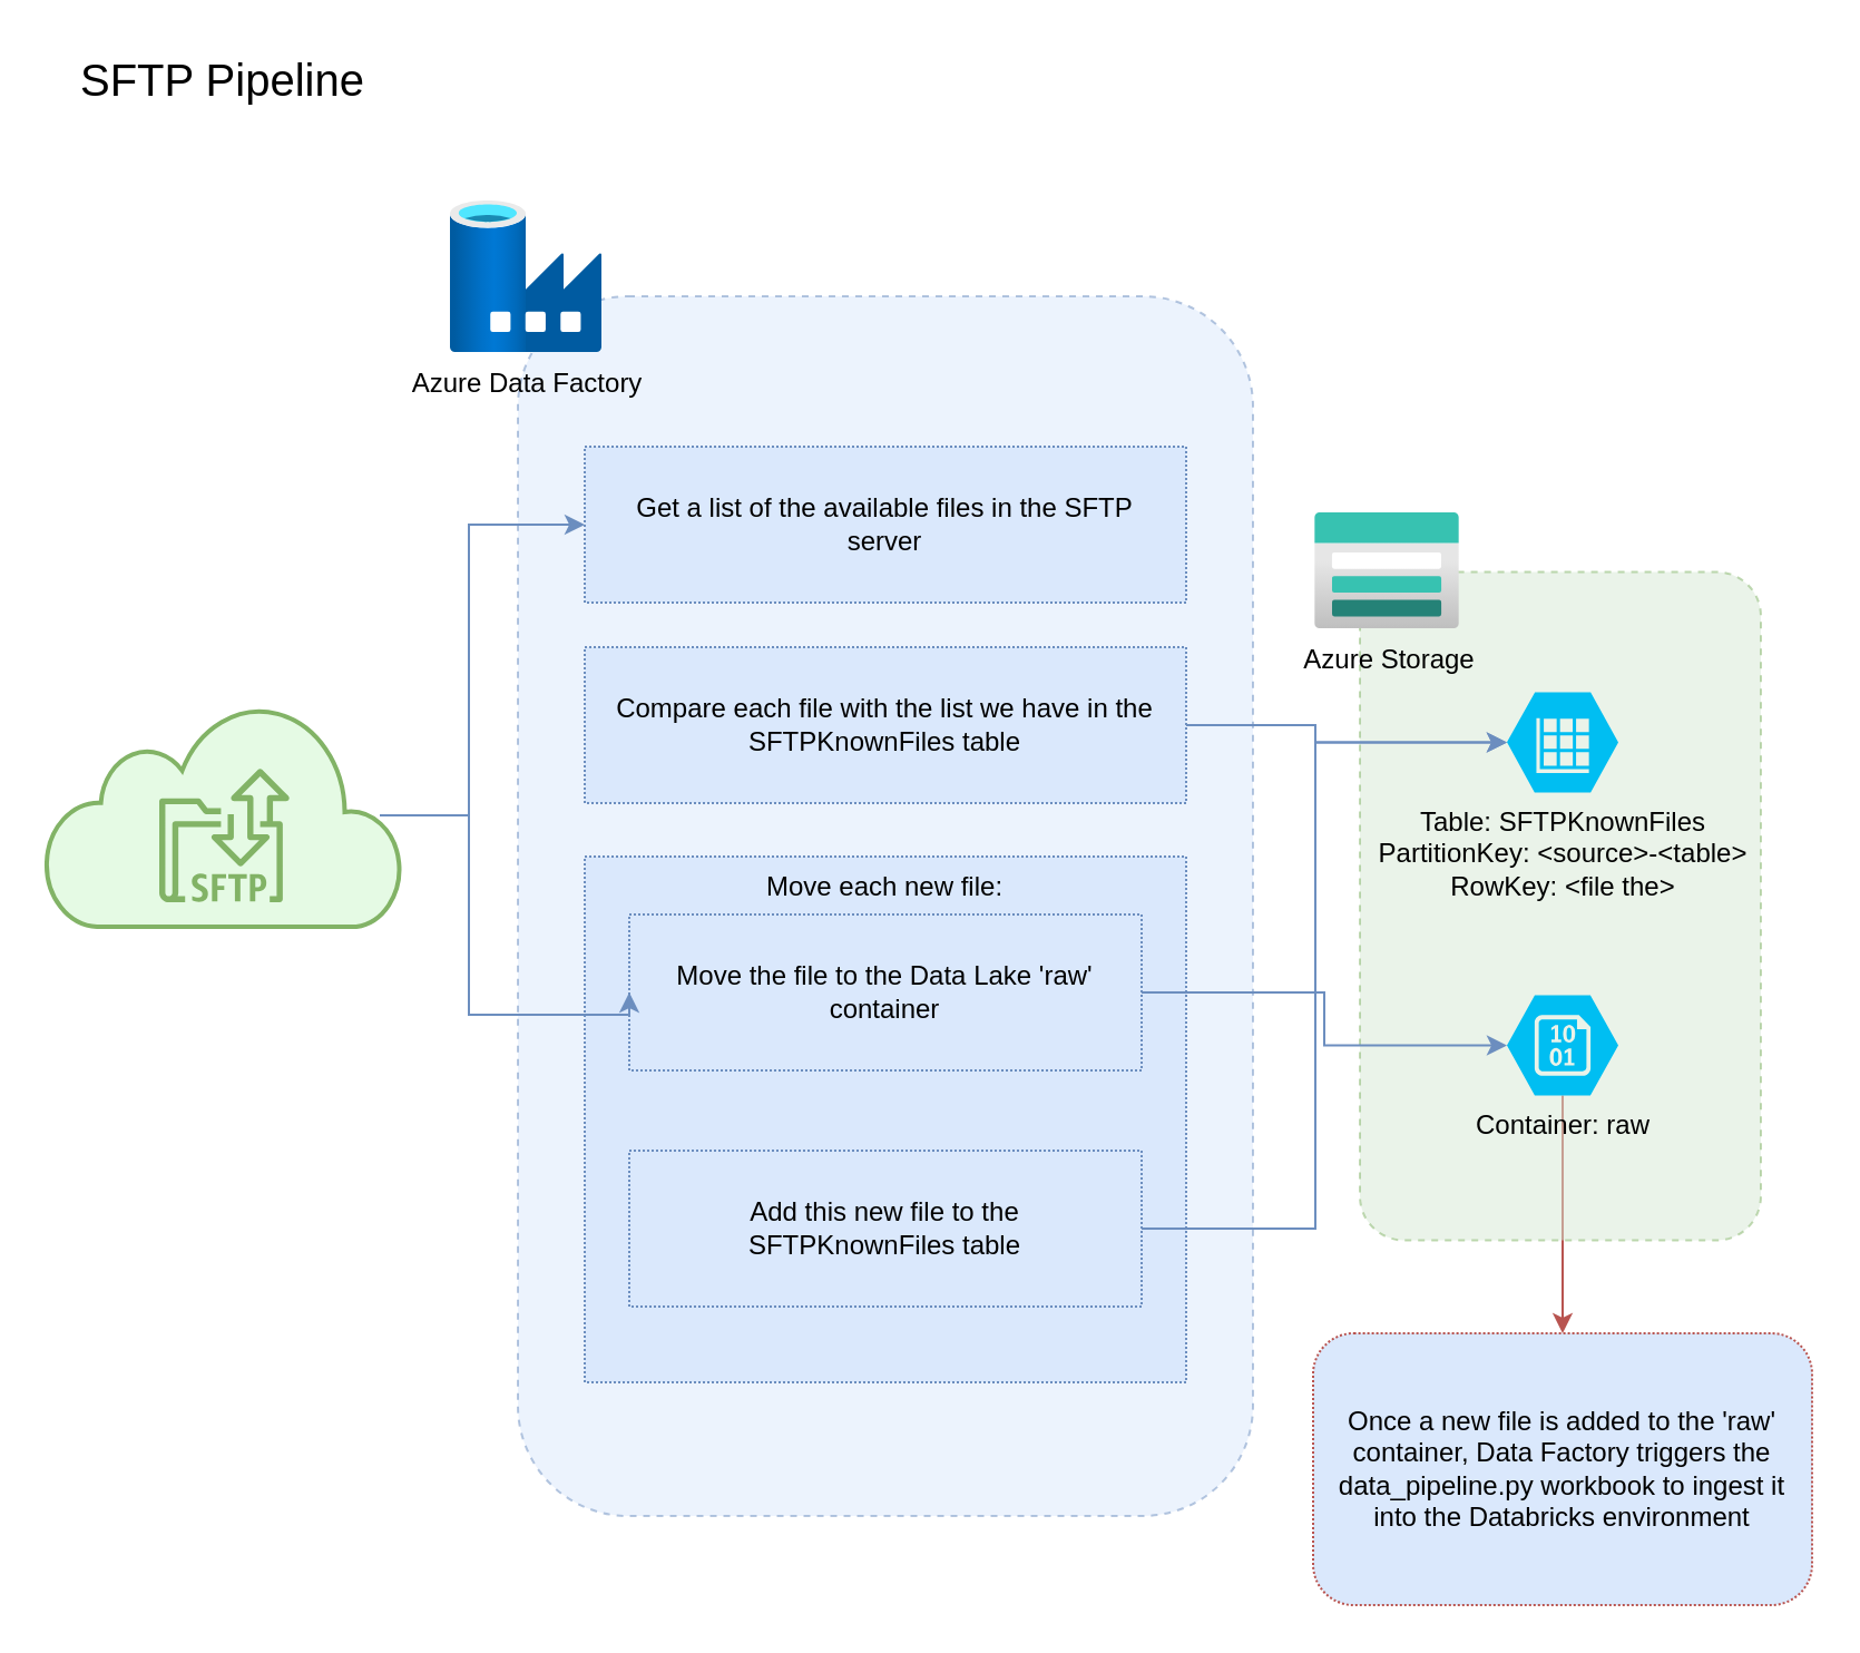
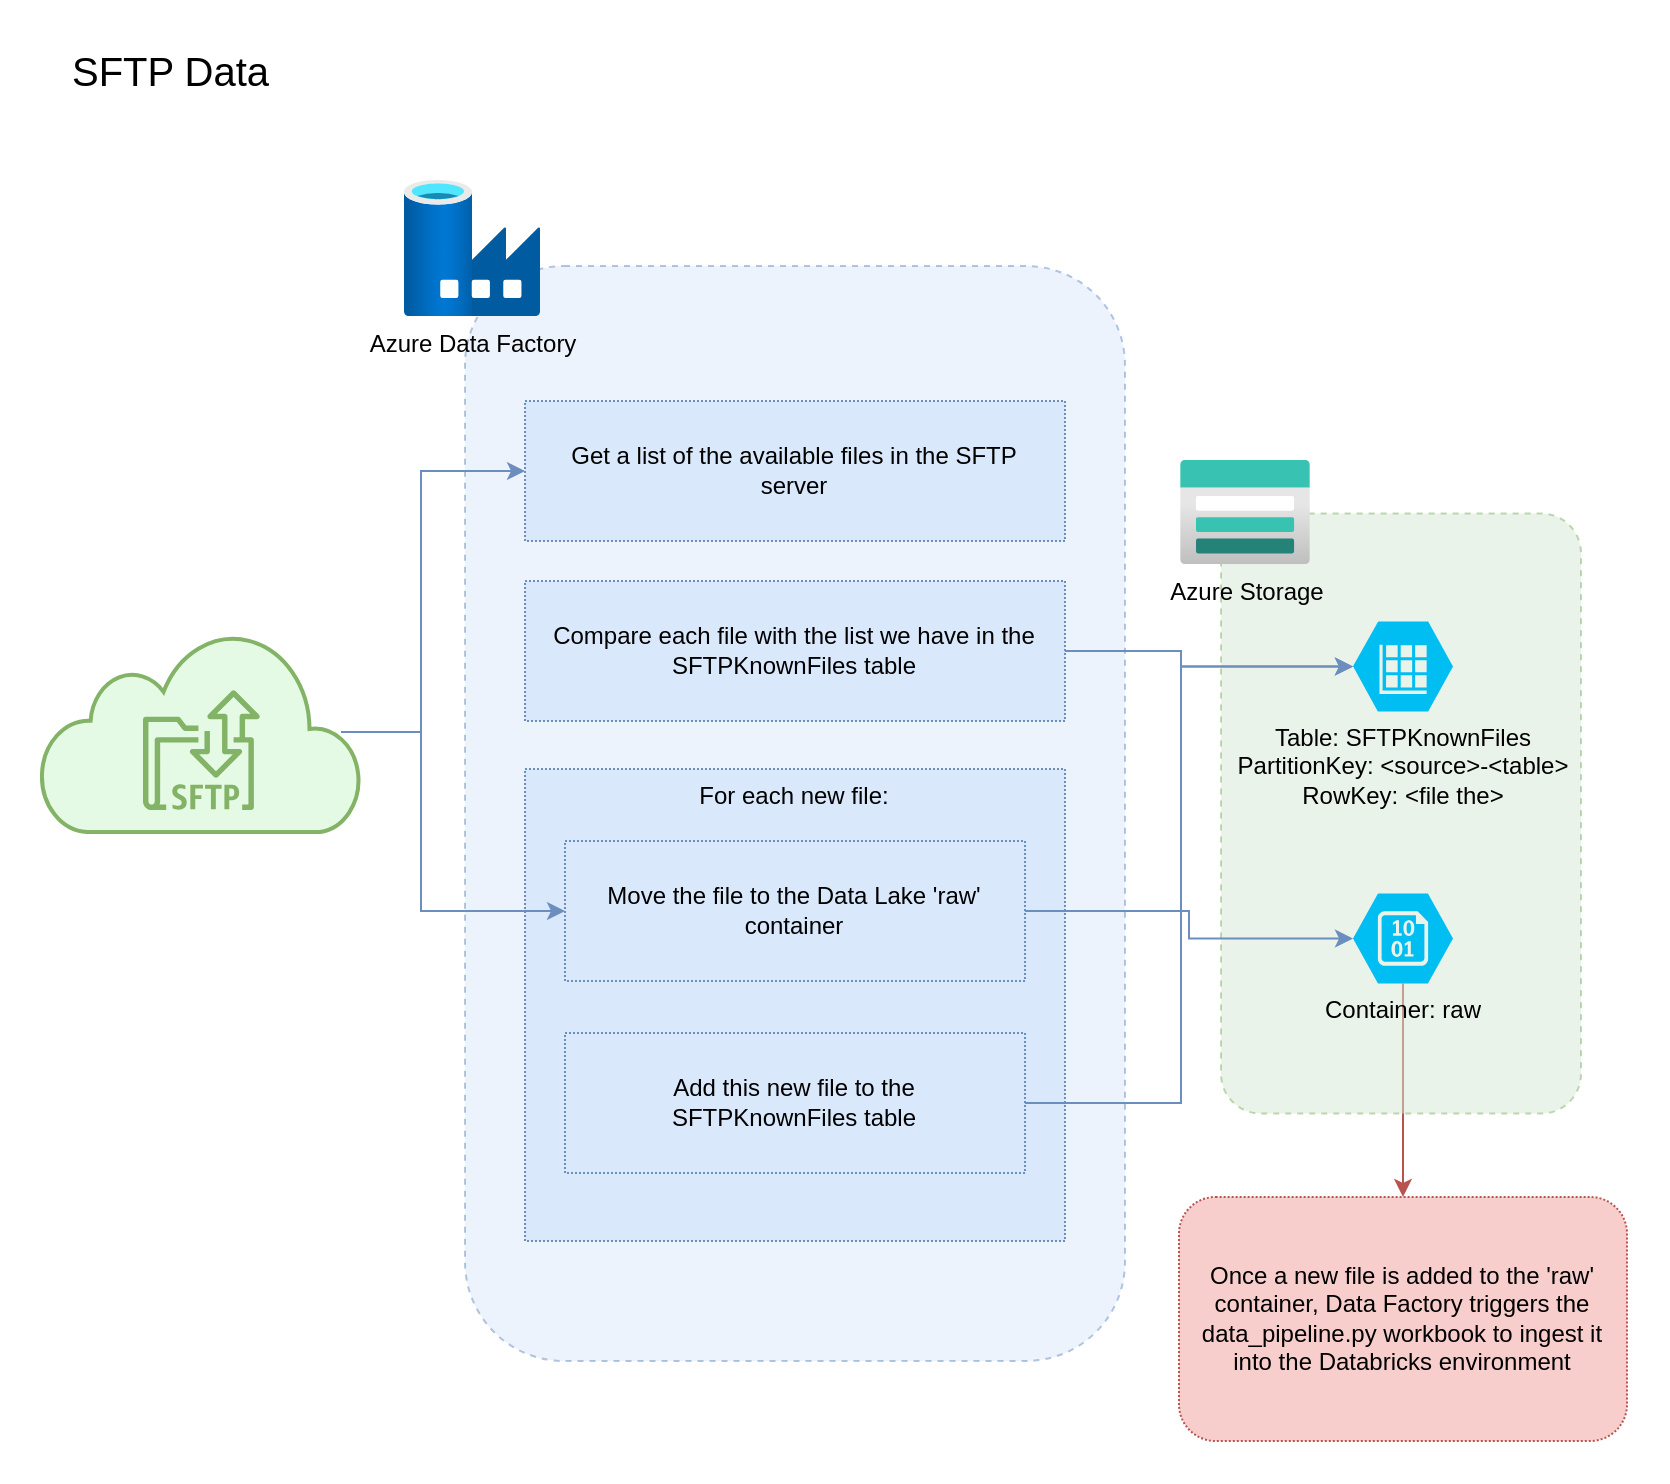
- <mxCell id="8" value="SFTP Pipeline" style="text;html=1;resizable=0;autosize=1;align=left;verticalAlign=middle;points=[];fillColor=none;strokeColor=none;rounded=0;dashed=1;labelBackgroundColor=none;fontSize=20;" parent="1" vertex="1"><mxGeometry x="34" y="20" width="140" height="30" as="geometry" /></mxCell>
+ <mxCell id="8" value="SFTP Data" style="text;html=1;resizable=0;autosize=1;align=left;verticalAlign=middle;points=[];fillColor=none;strokeColor=none;rounded=0;dashed=1;labelBackgroundColor=none;fontSize=20;" parent="1" vertex="1"><mxGeometry x="34" y="20" width="140" height="30" as="geometry" /></mxCell>
- <mxCell id="15" value="Move each new file:" style="rounded=0;whiteSpace=wrap;html=1;dashed=1;dashPattern=1 1;labelBackgroundColor=none;fillColor=#dae8fc;strokeColor=#6c8ebf;spacingLeft=5;spacingRight=5;verticalAlign=top;" vertex="1" parent="1"><mxGeometry x="262" y="384" width="270" height="236" as="geometry" /></mxCell>
+ <mxCell id="15" value="For each new file:" style="rounded=0;whiteSpace=wrap;html=1;dashed=1;dashPattern=1 1;labelBackgroundColor=none;fillColor=#dae8fc;strokeColor=#6c8ebf;spacingLeft=5;spacingRight=5;verticalAlign=top;" vertex="1" parent="1"><mxGeometry x="262" y="384" width="270" height="236" as="geometry" /></mxCell>
- <mxCell id="17" value="Move the file to the Data Lake 'raw' container" style="rounded=0;whiteSpace=wrap;html=1;dashed=1;dashPattern=1 1;labelBackgroundColor=none;fillColor=#dae8fc;strokeColor=#6c8ebf;spacingLeft=5;spacingRight=5;" vertex="1" parent="1"><mxGeometry x="282" y="410" width="230" height="70" as="geometry" /></mxCell>
+ <mxCell id="17" value="Move the file to the Data Lake 'raw' container" style="rounded=0;whiteSpace=wrap;html=1;dashed=1;dashPattern=1 1;labelBackgroundColor=none;fillColor=#dae8fc;strokeColor=#6c8ebf;spacingLeft=5;spacingRight=5;" vertex="1" parent="1"><mxGeometry x="282" y="420" width="230" height="70" as="geometry" /></mxCell>
- <mxCell id="22" value="Once a new file is added to the 'raw' container, Data Factory triggers the data_pipeline.py workbook to ingest it into the Databricks environment" style="rounded=1;whiteSpace=wrap;html=1;dashed=1;dashPattern=1 1;labelBackgroundColor=none;fillColor=#dae8fc;verticalAlign=middle;strokeColor=#b85450;spacingLeft=10;spacingRight=10;" vertex="1" parent="1"><mxGeometry x="589" y="598" width="224" height="122" as="geometry" /></mxCell>
+ <mxCell id="22" value="Once a new file is added to the 'raw' container, Data Factory triggers the data_pipeline.py workbook to ingest it into the Databricks environment" style="rounded=1;whiteSpace=wrap;html=1;dashed=1;dashPattern=1 1;labelBackgroundColor=none;fillColor=#f8cecc;verticalAlign=middle;strokeColor=#b85450;spacingLeft=10;spacingRight=10;" vertex="1" parent="1"><mxGeometry x="589" y="598" width="224" height="122" as="geometry" /></mxCell>
